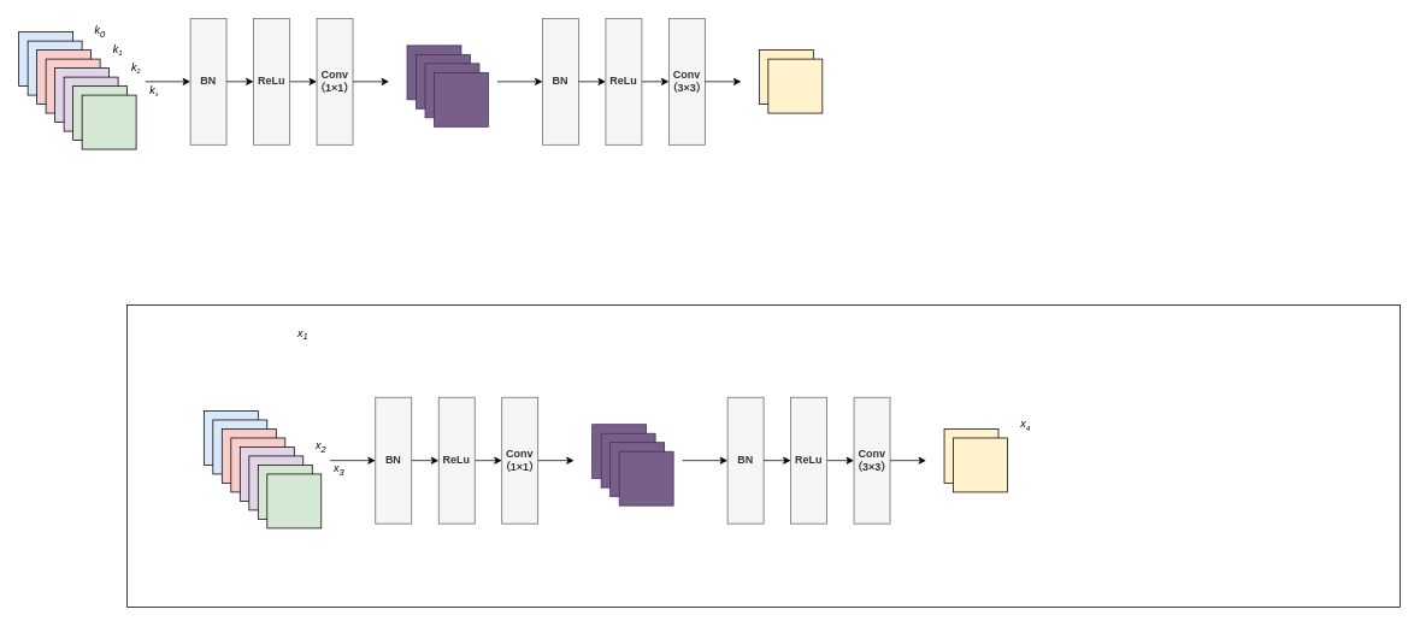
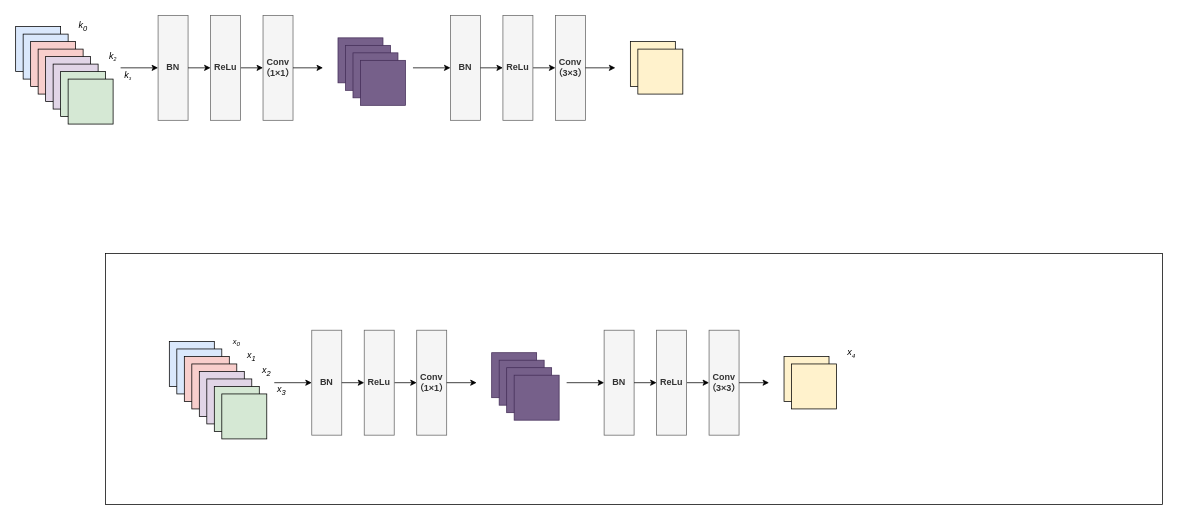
- <mxCell id="18" value="&lt;i&gt;k&lt;span style=&quot;font-size: 10px&quot;&gt;&lt;sub&gt;1&lt;/sub&gt;&lt;/span&gt;&lt;/i&gt;" style="text;html=1;strokeColor=none;fillColor=none;align=center;verticalAlign=middle;whiteSpace=wrap;rounded=0;" vertex="1" parent="1"><mxGeometry x="110" y="45" width="40" height="20" as="geometry" /></mxCell>
- <mxCell id="51" value="&lt;i&gt;x&lt;sub&gt;1&lt;/sub&gt;&lt;/i&gt;" style="text;html=1;strokeColor=none;fillColor=none;align=center;verticalAlign=middle;whiteSpace=wrap;rounded=0;" vertex="1" parent="1"><mxGeometry x="315" y="360" width="40" height="20" as="geometry" /></mxCell>
+ <mxCell id="51" value="&lt;i&gt;x&lt;sub&gt;1&lt;/sub&gt;&lt;/i&gt;" style="text;html=1;strokeColor=none;fillColor=none;align=center;verticalAlign=middle;whiteSpace=wrap;rounded=0;" vertex="1" parent="1"><mxGeometry x="315" y="465" width="40" height="20" as="geometry" /></mxCell>
+ <mxCell id="50" value="&lt;span style=&quot;font-size: 10px&quot;&gt;&lt;i&gt;x&lt;sub&gt;0&lt;/sub&gt;&lt;/i&gt;&lt;/span&gt;" style="text;html=1;strokeColor=none;fillColor=none;align=center;verticalAlign=middle;whiteSpace=wrap;rounded=0;" vertex="1" parent="1"><mxGeometry x="295" y="445" width="40" height="20" as="geometry" /></mxCell>
